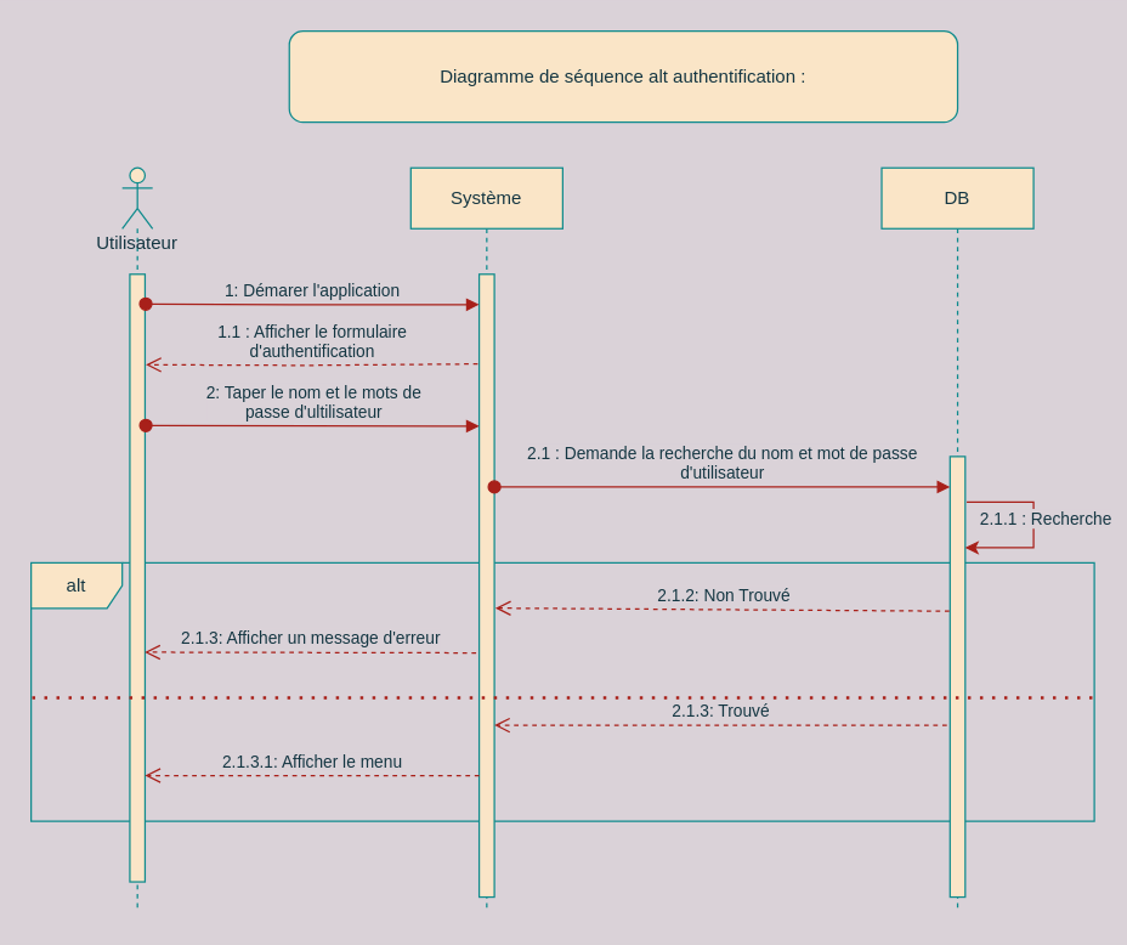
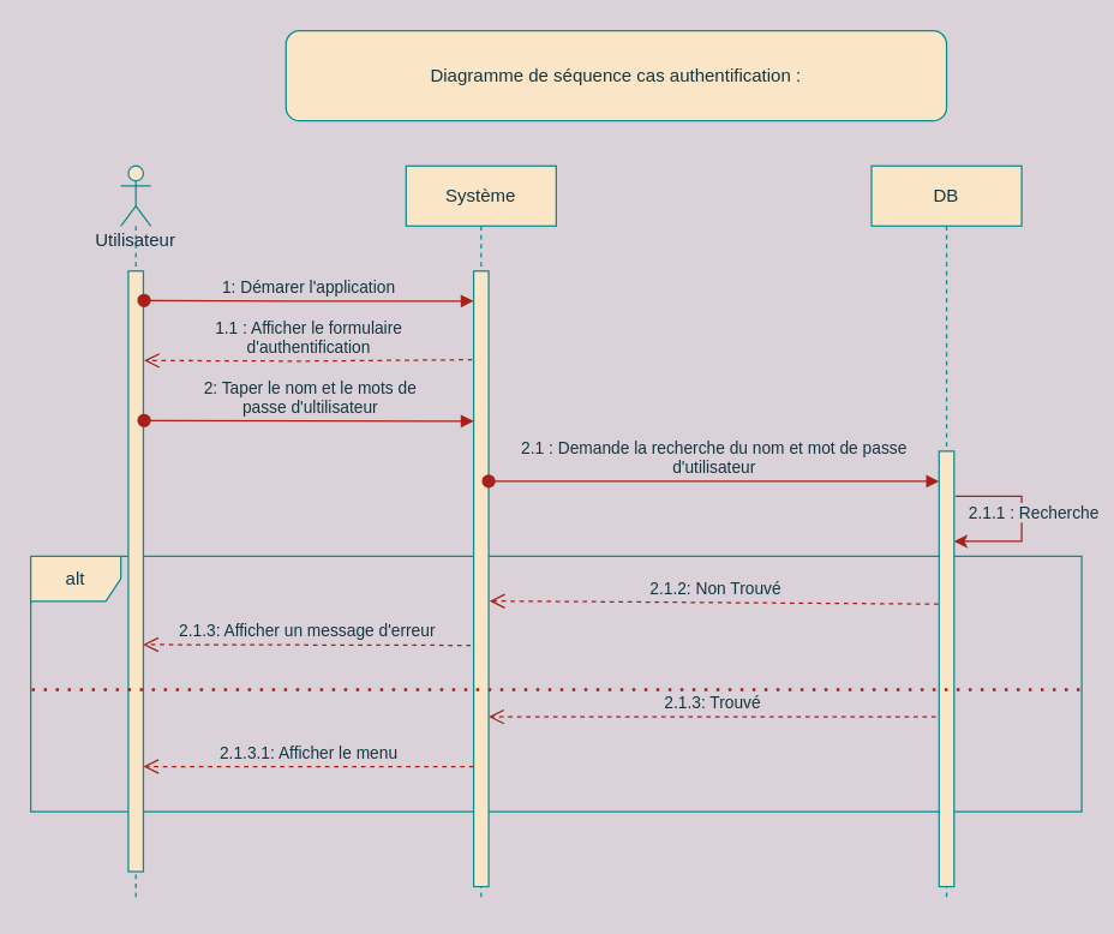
- <mxCell id="20" value="Diagramme de séquence alt authentification :" style="rounded=1;whiteSpace=wrap;html=1;fillColor=#FAE5C7;strokeColor=#0F8B8D;fontColor=#143642;" parent="1" vertex="1"><mxGeometry x="190" y="20" width="440" height="60" as="geometry" /></mxCell>
+ <mxCell id="20" value="Diagramme de séquence cas authentification :" style="rounded=1;whiteSpace=wrap;html=1;fillColor=#FAE5C7;strokeColor=#0F8B8D;fontColor=#143642;" parent="1" vertex="1"><mxGeometry x="190" y="20" width="440" height="60" as="geometry" /></mxCell>
